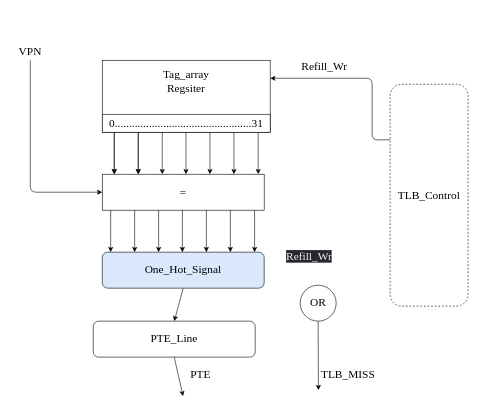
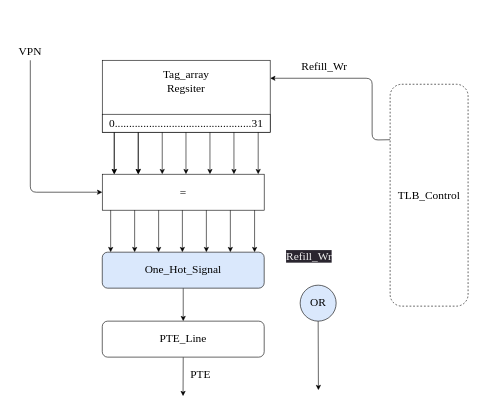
- <mxCell id="32" value="OR" style="ellipse;whiteSpace=wrap;html=1;aspect=fixed;fontFamily=Times New Roman;fontSize=19;" parent="1" vertex="1"><mxGeometry x="500" y="475" width="60" height="60" as="geometry" /></mxCell>
+ <mxCell id="32" value="OR" style="ellipse;whiteSpace=wrap;html=1;aspect=fixed;fontFamily=Times New Roman;fontSize=19;fillColor=#dae8fc;" parent="1" vertex="1"><mxGeometry x="500" y="475" width="60" height="60" as="geometry" /></mxCell>
- <mxCell id="29" value="PTE_Line" style="rounded=1;whiteSpace=wrap;html=1;fontFamily=Times New Roman;fontSize=19;" parent="1" vertex="1"><mxGeometry x="155" y="535" width="270" height="60" as="geometry" /></mxCell>
+ <mxCell id="29" value="PTE_Line" style="rounded=1;whiteSpace=wrap;html=1;fontFamily=Times New Roman;fontSize=19;" parent="1" vertex="1"><mxGeometry x="170" y="535" width="270" height="60" as="geometry" /></mxCell>
- <mxCell id="33" value="TLB_MISS" style="text;html=1;strokeColor=none;fillColor=none;align=center;verticalAlign=middle;whiteSpace=wrap;rounded=0;fontFamily=Times New Roman;fontSize=19;" parent="1" vertex="1"><mxGeometry x="550" y="610" width="60" height="30" as="geometry" /></mxCell>
